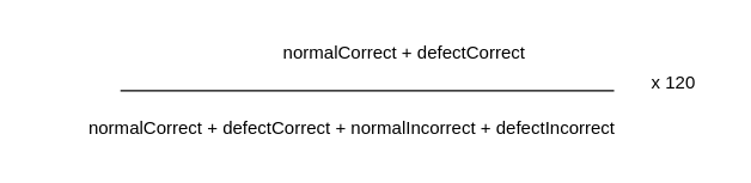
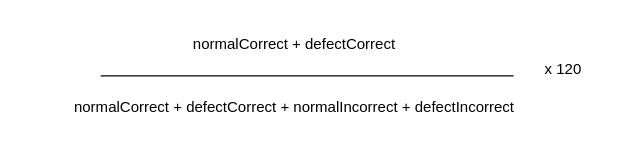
- <mxCell id="2" value="normalCorrect + defectCorrect" style="text;html=1;strokeColor=none;fillColor=none;align=center;verticalAlign=middle;whiteSpace=wrap;rounded=0;" vertex="1" parent="1"><mxGeometry x="165" y="20" width="210" height="30" as="geometry" /></mxCell>
+ <mxCell id="2" value="normalCorrect + defectCorrect" style="text;html=1;strokeColor=none;fillColor=none;align=center;verticalAlign=middle;whiteSpace=wrap;rounded=0;" vertex="1" parent="1"><mxGeometry x="130" y="20" width="210" height="30" as="geometry" /></mxCell>
